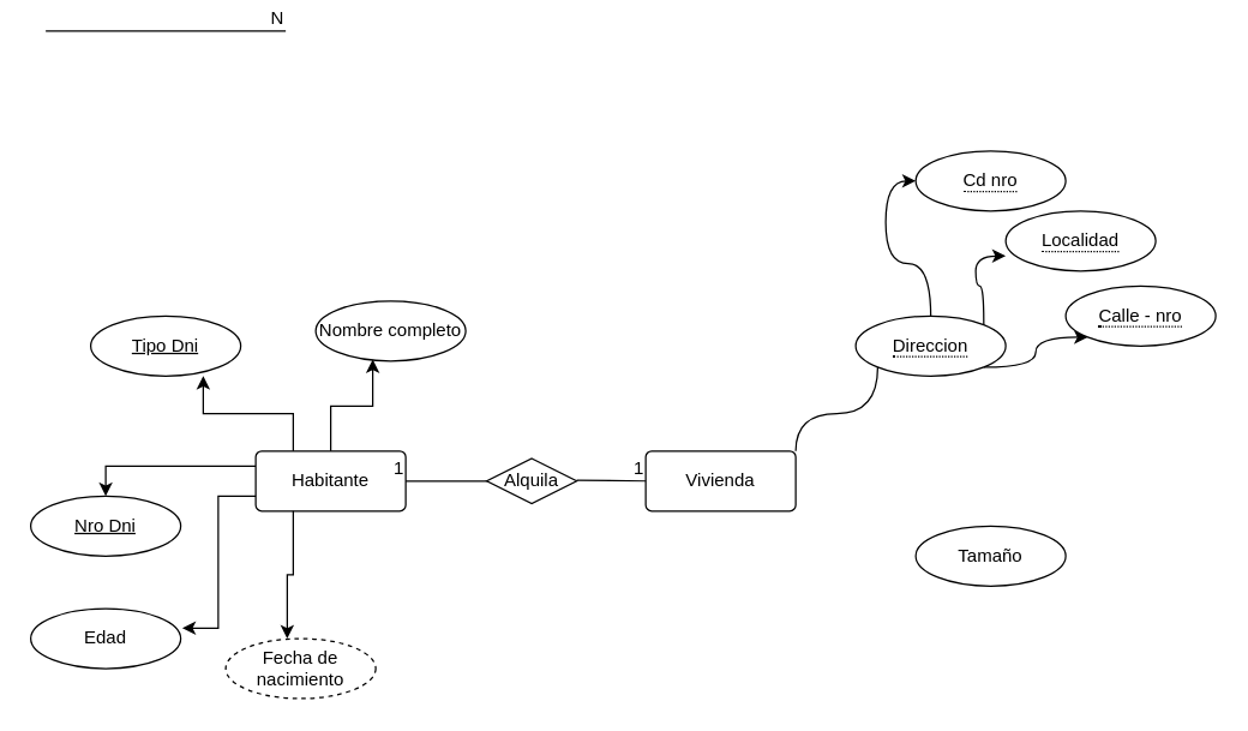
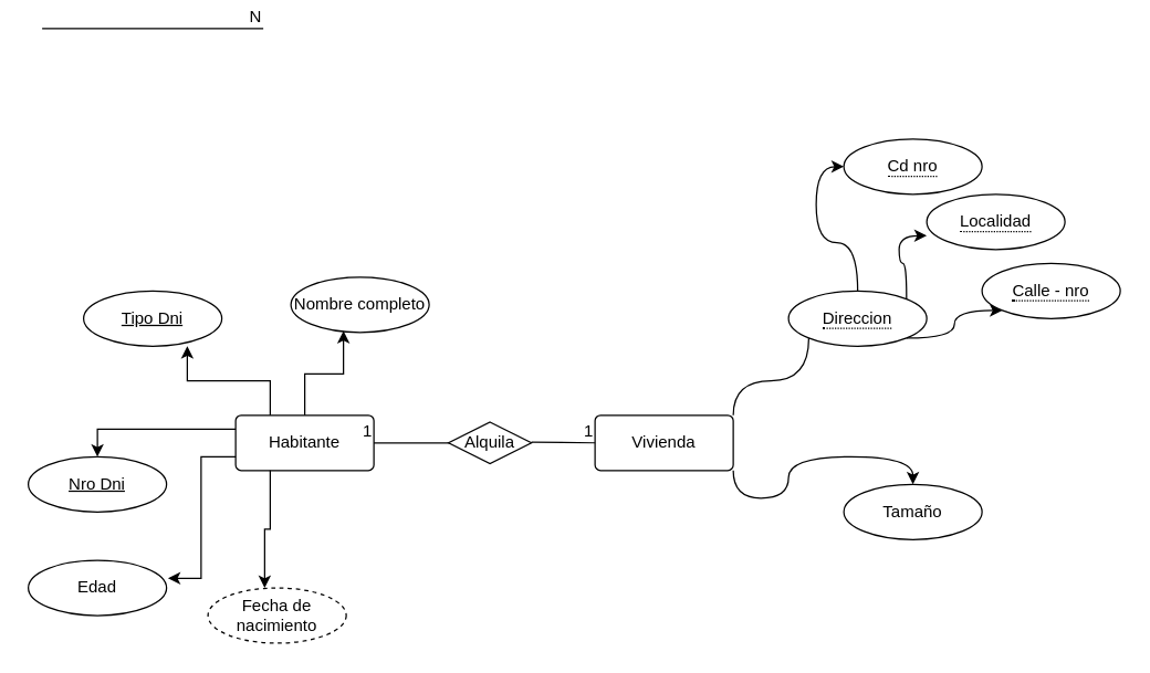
+ <mxCell id="5" style="edgeStyle=orthogonalEdgeStyle;rounded=0;orthogonalLoop=1;jettySize=auto;html=1;exitX=1;exitY=1;exitDx=0;exitDy=0;entryX=0.5;entryY=0;entryDx=0;entryDy=0;curved=1;" edge="1" parent="1" source="6" target="19"><mxGeometry relative="1" as="geometry" /></mxCell>
